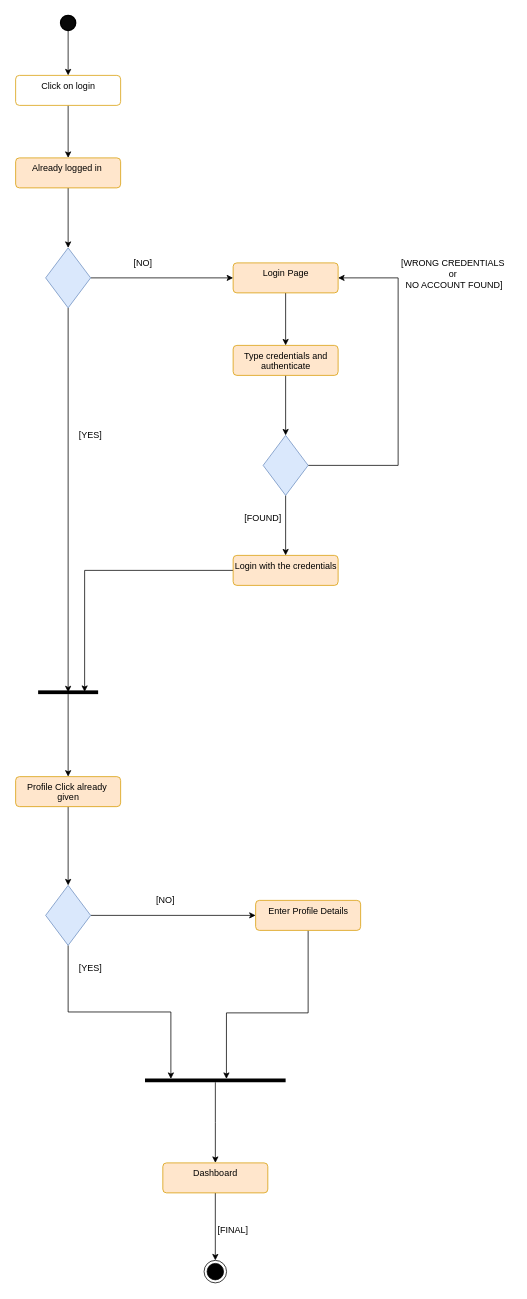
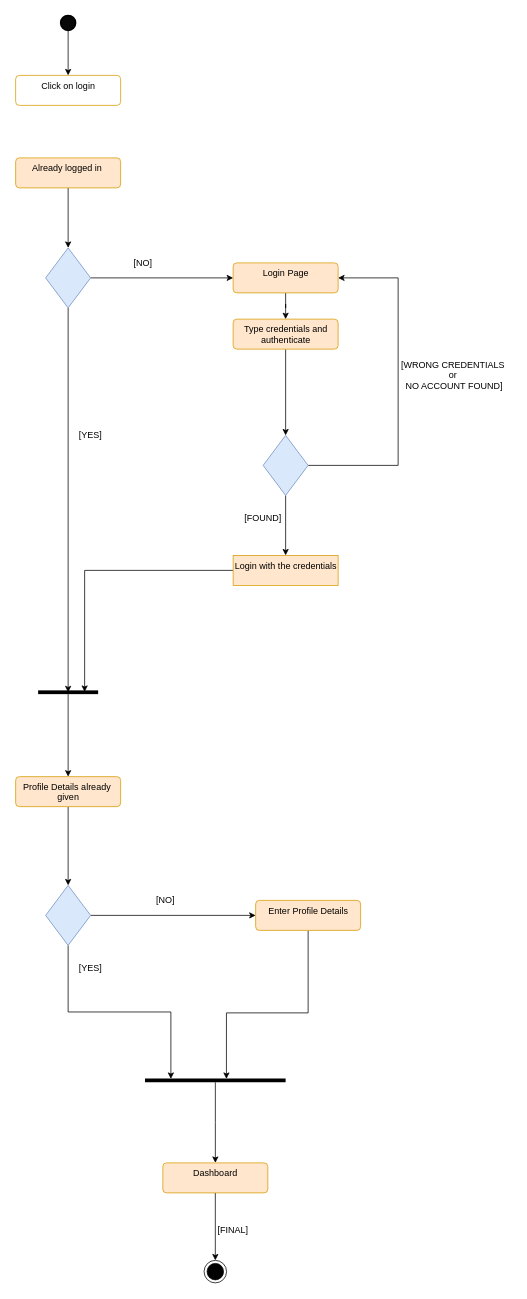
- <mxCell id="18" value="" style="edgeStyle=orthogonalEdgeStyle;rounded=0;orthogonalLoop=1;jettySize=auto;html=1;" parent="1" source="19" target="17" edge="1"><mxGeometry relative="1" as="geometry" /></mxCell>
- <mxCell id="36" value="[WRONG CREDENTIALS&amp;nbsp;&lt;br&gt;or&amp;nbsp;&lt;br&gt;NO ACCOUNT FOUND]" style="text;html=1;strokeColor=none;fillColor=none;align=center;verticalAlign=middle;whiteSpace=wrap;rounded=0;" parent="1" vertex="1"><mxGeometry x="530" y="355" width="150" height="20" as="geometry" /></mxCell>
+ <mxCell id="36" value="[WRONG CREDENTIALS&amp;nbsp;&lt;br&gt;or&amp;nbsp;&lt;br&gt;NO ACCOUNT FOUND]" style="text;html=1;strokeColor=none;fillColor=none;align=center;verticalAlign=middle;whiteSpace=wrap;rounded=0;" parent="1" vertex="1"><mxGeometry x="530" y="490" width="150" height="20" as="geometry" /></mxCell>
- <mxCell id="13" value="Type credentials and&lt;br&gt;authenticate" style="html=1;align=center;verticalAlign=top;rounded=1;absoluteArcSize=1;arcSize=10;dashed=0;fillColor=#ffe6cc;strokeColor=#d79b00;" parent="1" vertex="1"><mxGeometry x="310" y="460" width="140" height="40" as="geometry" /></mxCell>
+ <mxCell id="13" value="Type credentials and&lt;br&gt;authenticate" style="html=1;align=center;verticalAlign=top;rounded=1;absoluteArcSize=1;arcSize=10;dashed=0;fillColor=#ffe6cc;strokeColor=#d79b00;" parent="1" vertex="1"><mxGeometry x="310" y="425" width="140" height="40" as="geometry" /></mxCell>
- <mxCell id="11" value="Login with the credentials" style="html=1;align=center;verticalAlign=top;rounded=1;absoluteArcSize=1;arcSize=10;dashed=0;fillColor=#ffe6cc;strokeColor=#d79b00;" parent="1" vertex="1"><mxGeometry x="310" y="740" width="140" height="40" as="geometry" /></mxCell>
+ <mxCell id="11" value="Login with the credentials" style="html=1;align=center;verticalAlign=top;absoluteArcSize=1;arcSize=10;dashed=0;fillColor=#ffe6cc;strokeColor=#d79b00;rounded=0;" parent="1" vertex="1"><mxGeometry x="310" y="740" width="140" height="40" as="geometry" /></mxCell>
- <mxCell id="9" value="Profile Click already&amp;nbsp;&lt;br&gt;given" style="html=1;align=center;verticalAlign=top;rounded=1;absoluteArcSize=1;arcSize=10;dashed=0;fillColor=#ffe6cc;strokeColor=#d79b00;" parent="1" vertex="1"><mxGeometry x="20" y="1035" width="140" height="40" as="geometry" /></mxCell>
+ <mxCell id="9" value="Profile Details already&amp;nbsp;&lt;br&gt;given" style="html=1;align=center;verticalAlign=top;rounded=1;absoluteArcSize=1;arcSize=10;dashed=0;fillColor=#ffe6cc;strokeColor=#d79b00;" parent="1" vertex="1"><mxGeometry x="20" y="1035" width="140" height="40" as="geometry" /></mxCell>
